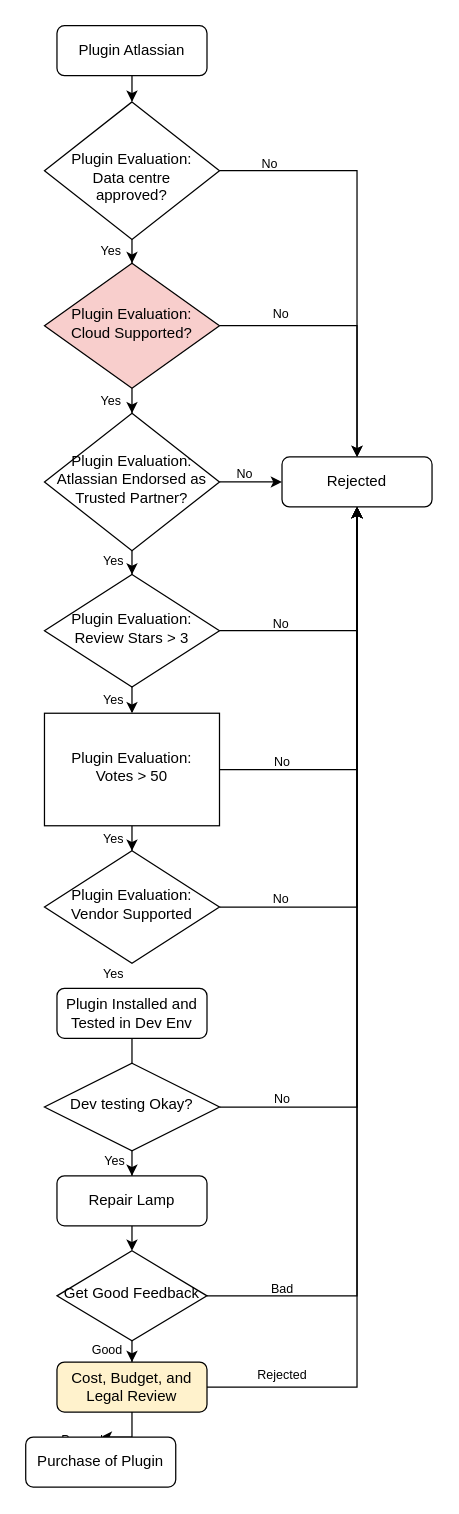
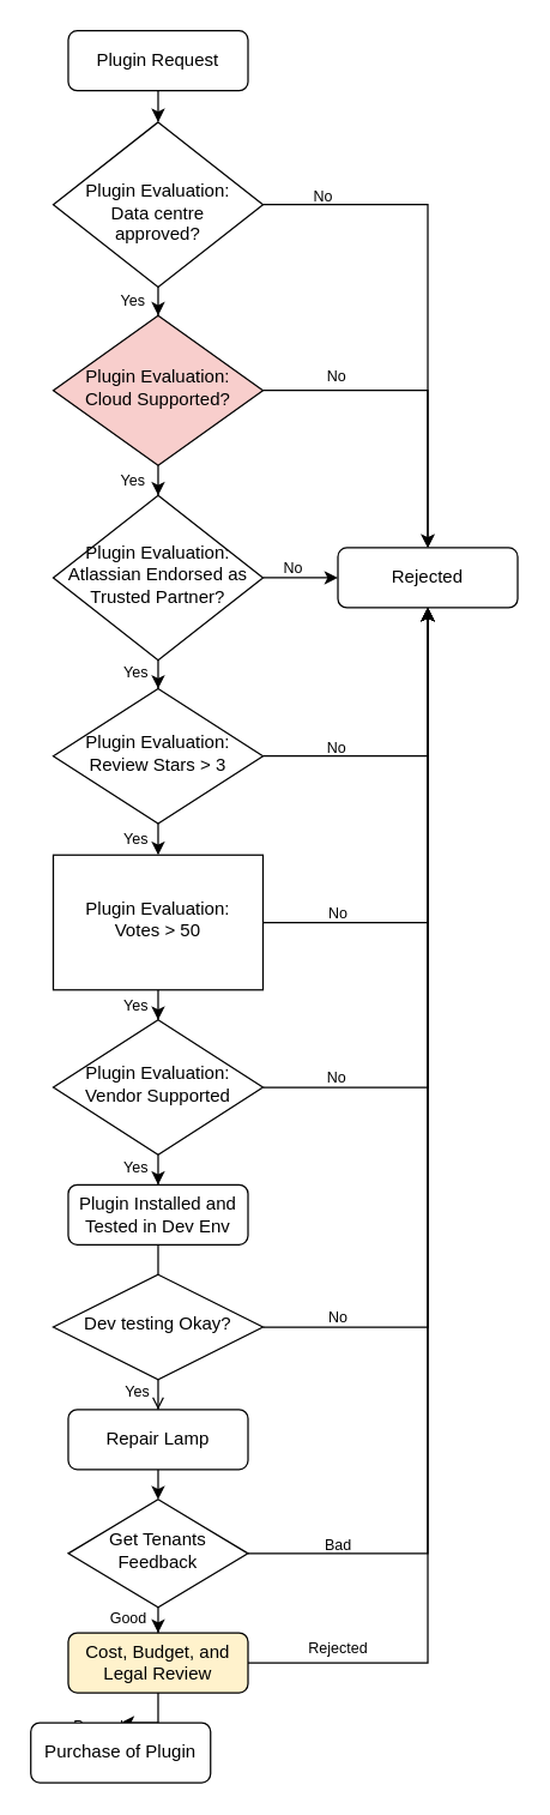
- <mxCell id="3" value="Plugin Atlassian" style="rounded=1;whiteSpace=wrap;html=1;fontSize=12;glass=0;strokeWidth=1;shadow=0;" parent="1" vertex="1"><mxGeometry x="45" width="120" height="40" as="geometry" y="20" /></mxCell>
+ <mxCell id="3" value="Plugin Request" style="rounded=1;whiteSpace=wrap;html=1;fontSize=12;glass=0;strokeWidth=1;shadow=0;" parent="1" vertex="1"><mxGeometry x="45" width="120" height="40" as="geometry" y="20" /></mxCell>
+ <mxCell id="22" value="" style="edgeStyle=orthogonalEdgeStyle;rounded=0;orthogonalLoop=1;jettySize=auto;html=1;" edge="1" parent="1" source="24" target="26"><mxGeometry relative="1" as="geometry" /></mxCell>
- <mxCell id="27" value="" style="edgeStyle=orthogonalEdgeStyle;rounded=0;orthogonalLoop=1;jettySize=auto;html=1;entryX=0.5;entryY=0;entryDx=0;entryDy=0;" edge="1" parent="1" source="29" target="8"><mxGeometry relative="1" as="geometry"><mxPoint x="-15" y="995" as="targetPoint" /></mxGeometry></mxCell>
+ <mxCell id="27" value="" style="edgeStyle=orthogonalEdgeStyle;rounded=0;orthogonalLoop=1;jettySize=auto;html=1;entryX=0.5;entryY=0;entryDx=0;entryDy=0;endArrow=open;" edge="1" parent="1" source="29" target="8"><mxGeometry relative="1" as="geometry"><mxPoint x="-15" y="995" as="targetPoint" /></mxGeometry></mxCell>
- <mxCell id="32" value="Get Good Feedback" style="rhombus;whiteSpace=wrap;html=1;shadow=0;fontFamily=Helvetica;fontSize=12;align=center;strokeWidth=1;spacing=6;spacingTop=-4;" vertex="1" parent="1"><mxGeometry x="45" y="1000" width="120" height="72" as="geometry" /></mxCell>
+ <mxCell id="32" value="Get Tenants Feedback" style="rhombus;whiteSpace=wrap;html=1;shadow=0;fontFamily=Helvetica;fontSize=12;align=center;strokeWidth=1;spacing=6;spacingTop=-4;" vertex="1" parent="1"><mxGeometry x="45" y="1000" width="120" height="72" as="geometry" /></mxCell>
